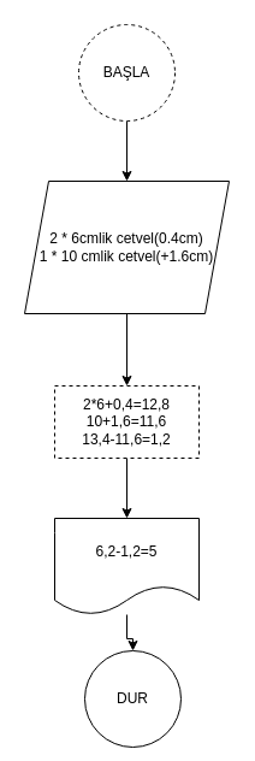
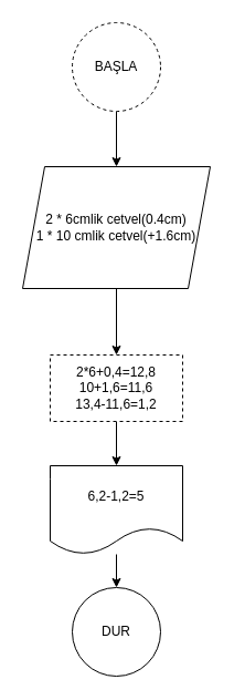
- <mxCell id="10" value="6,2-1,2=5" style="shape=document;whiteSpace=wrap;html=1;boundedLbl=1;" vertex="1" parent="1"><mxGeometry x="45" y="430" width="120" height="80" as="geometry" /></mxCell>
+ <mxCell id="10" value="6,2-1,2=5" style="shape=document;whiteSpace=wrap;html=1;boundedLbl=1;" vertex="1" parent="1"><mxGeometry x="45" y="420" width="120" height="80" as="geometry" /></mxCell>
- <mxCell id="2" value="DUR" style="ellipse;whiteSpace=wrap;html=1;aspect=fixed;" vertex="1" parent="1"><mxGeometry x="70" y="540" width="80" height="80" as="geometry" /></mxCell>
+ <mxCell id="2" value="DUR" style="ellipse;whiteSpace=wrap;html=1;aspect=fixed;" vertex="1" parent="1"><mxGeometry x="65" y="530" width="80" height="80" as="geometry" /></mxCell>
